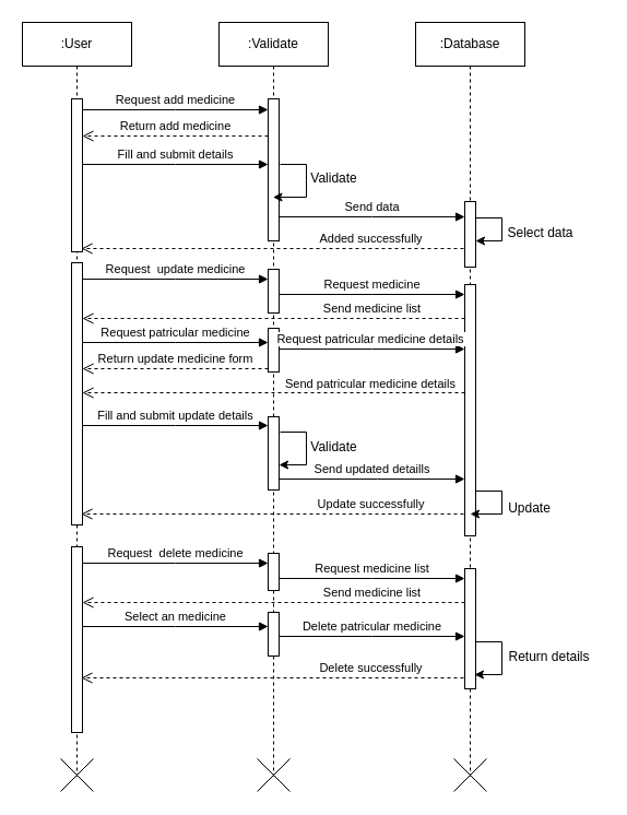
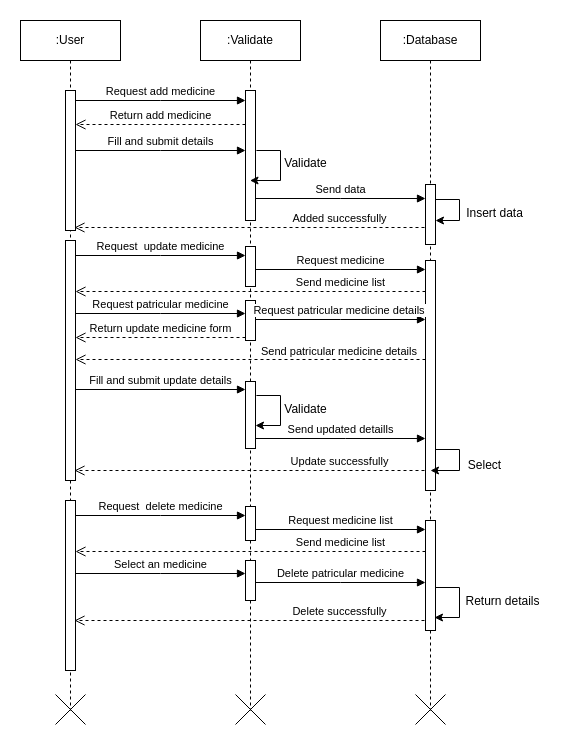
- <mxCell id="26" value="Select data" style="text;html=1;align=center;verticalAlign=middle;resizable=0;points=[];autosize=1;strokeColor=none;fillColor=none;" parent="1" vertex="1"><mxGeometry x="454" y="198" width="80" height="30" as="geometry" /></mxCell>
+ <mxCell id="26" value="Insert data" style="text;html=1;align=center;verticalAlign=middle;resizable=0;points=[];autosize=1;strokeColor=none;fillColor=none;" parent="1" vertex="1"><mxGeometry x="454" y="198" width="80" height="30" as="geometry" /></mxCell>
- <mxCell id="24" value="Update" style="text;html=1;align=center;verticalAlign=middle;resizable=0;points=[];autosize=1;strokeColor=none;fillColor=none;" parent="1" vertex="1"><mxGeometry x="454" y="450" width="60" height="30" as="geometry" /></mxCell>
+ <mxCell id="24" value="Select" style="text;html=1;align=center;verticalAlign=middle;resizable=0;points=[];autosize=1;strokeColor=none;fillColor=none;" parent="1" vertex="1"><mxGeometry x="454" y="450" width="60" height="30" as="geometry" /></mxCell>
